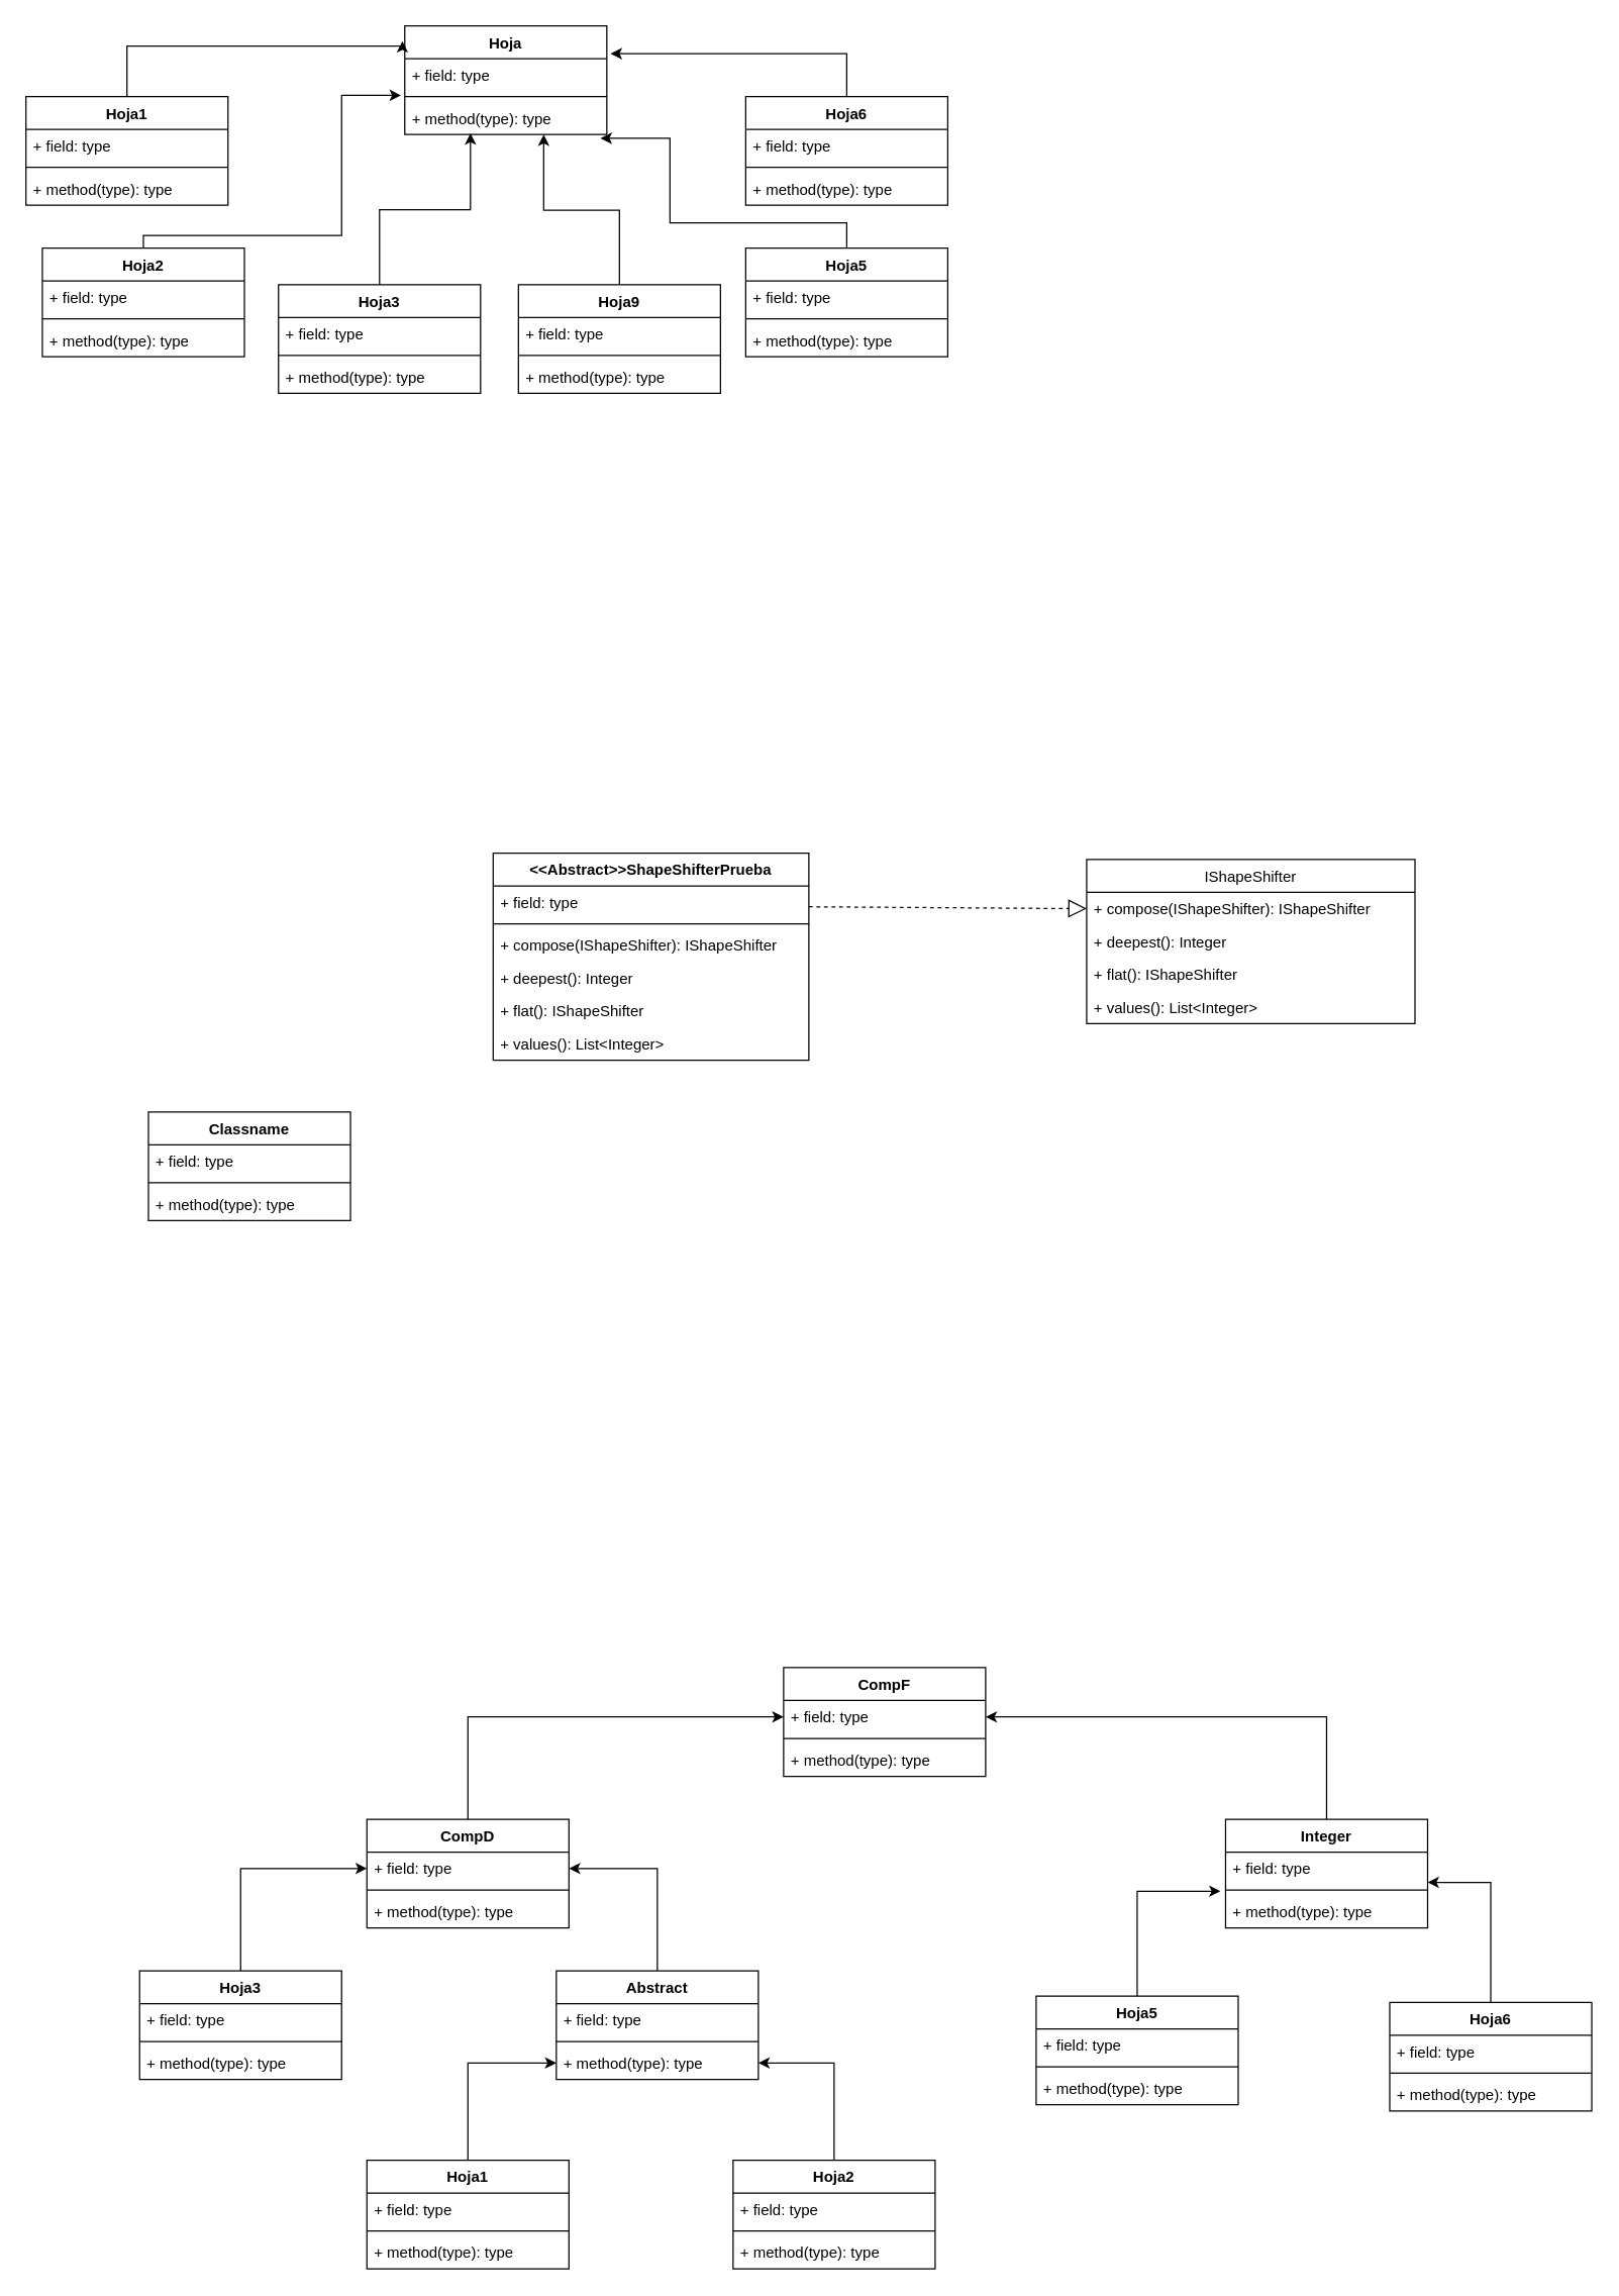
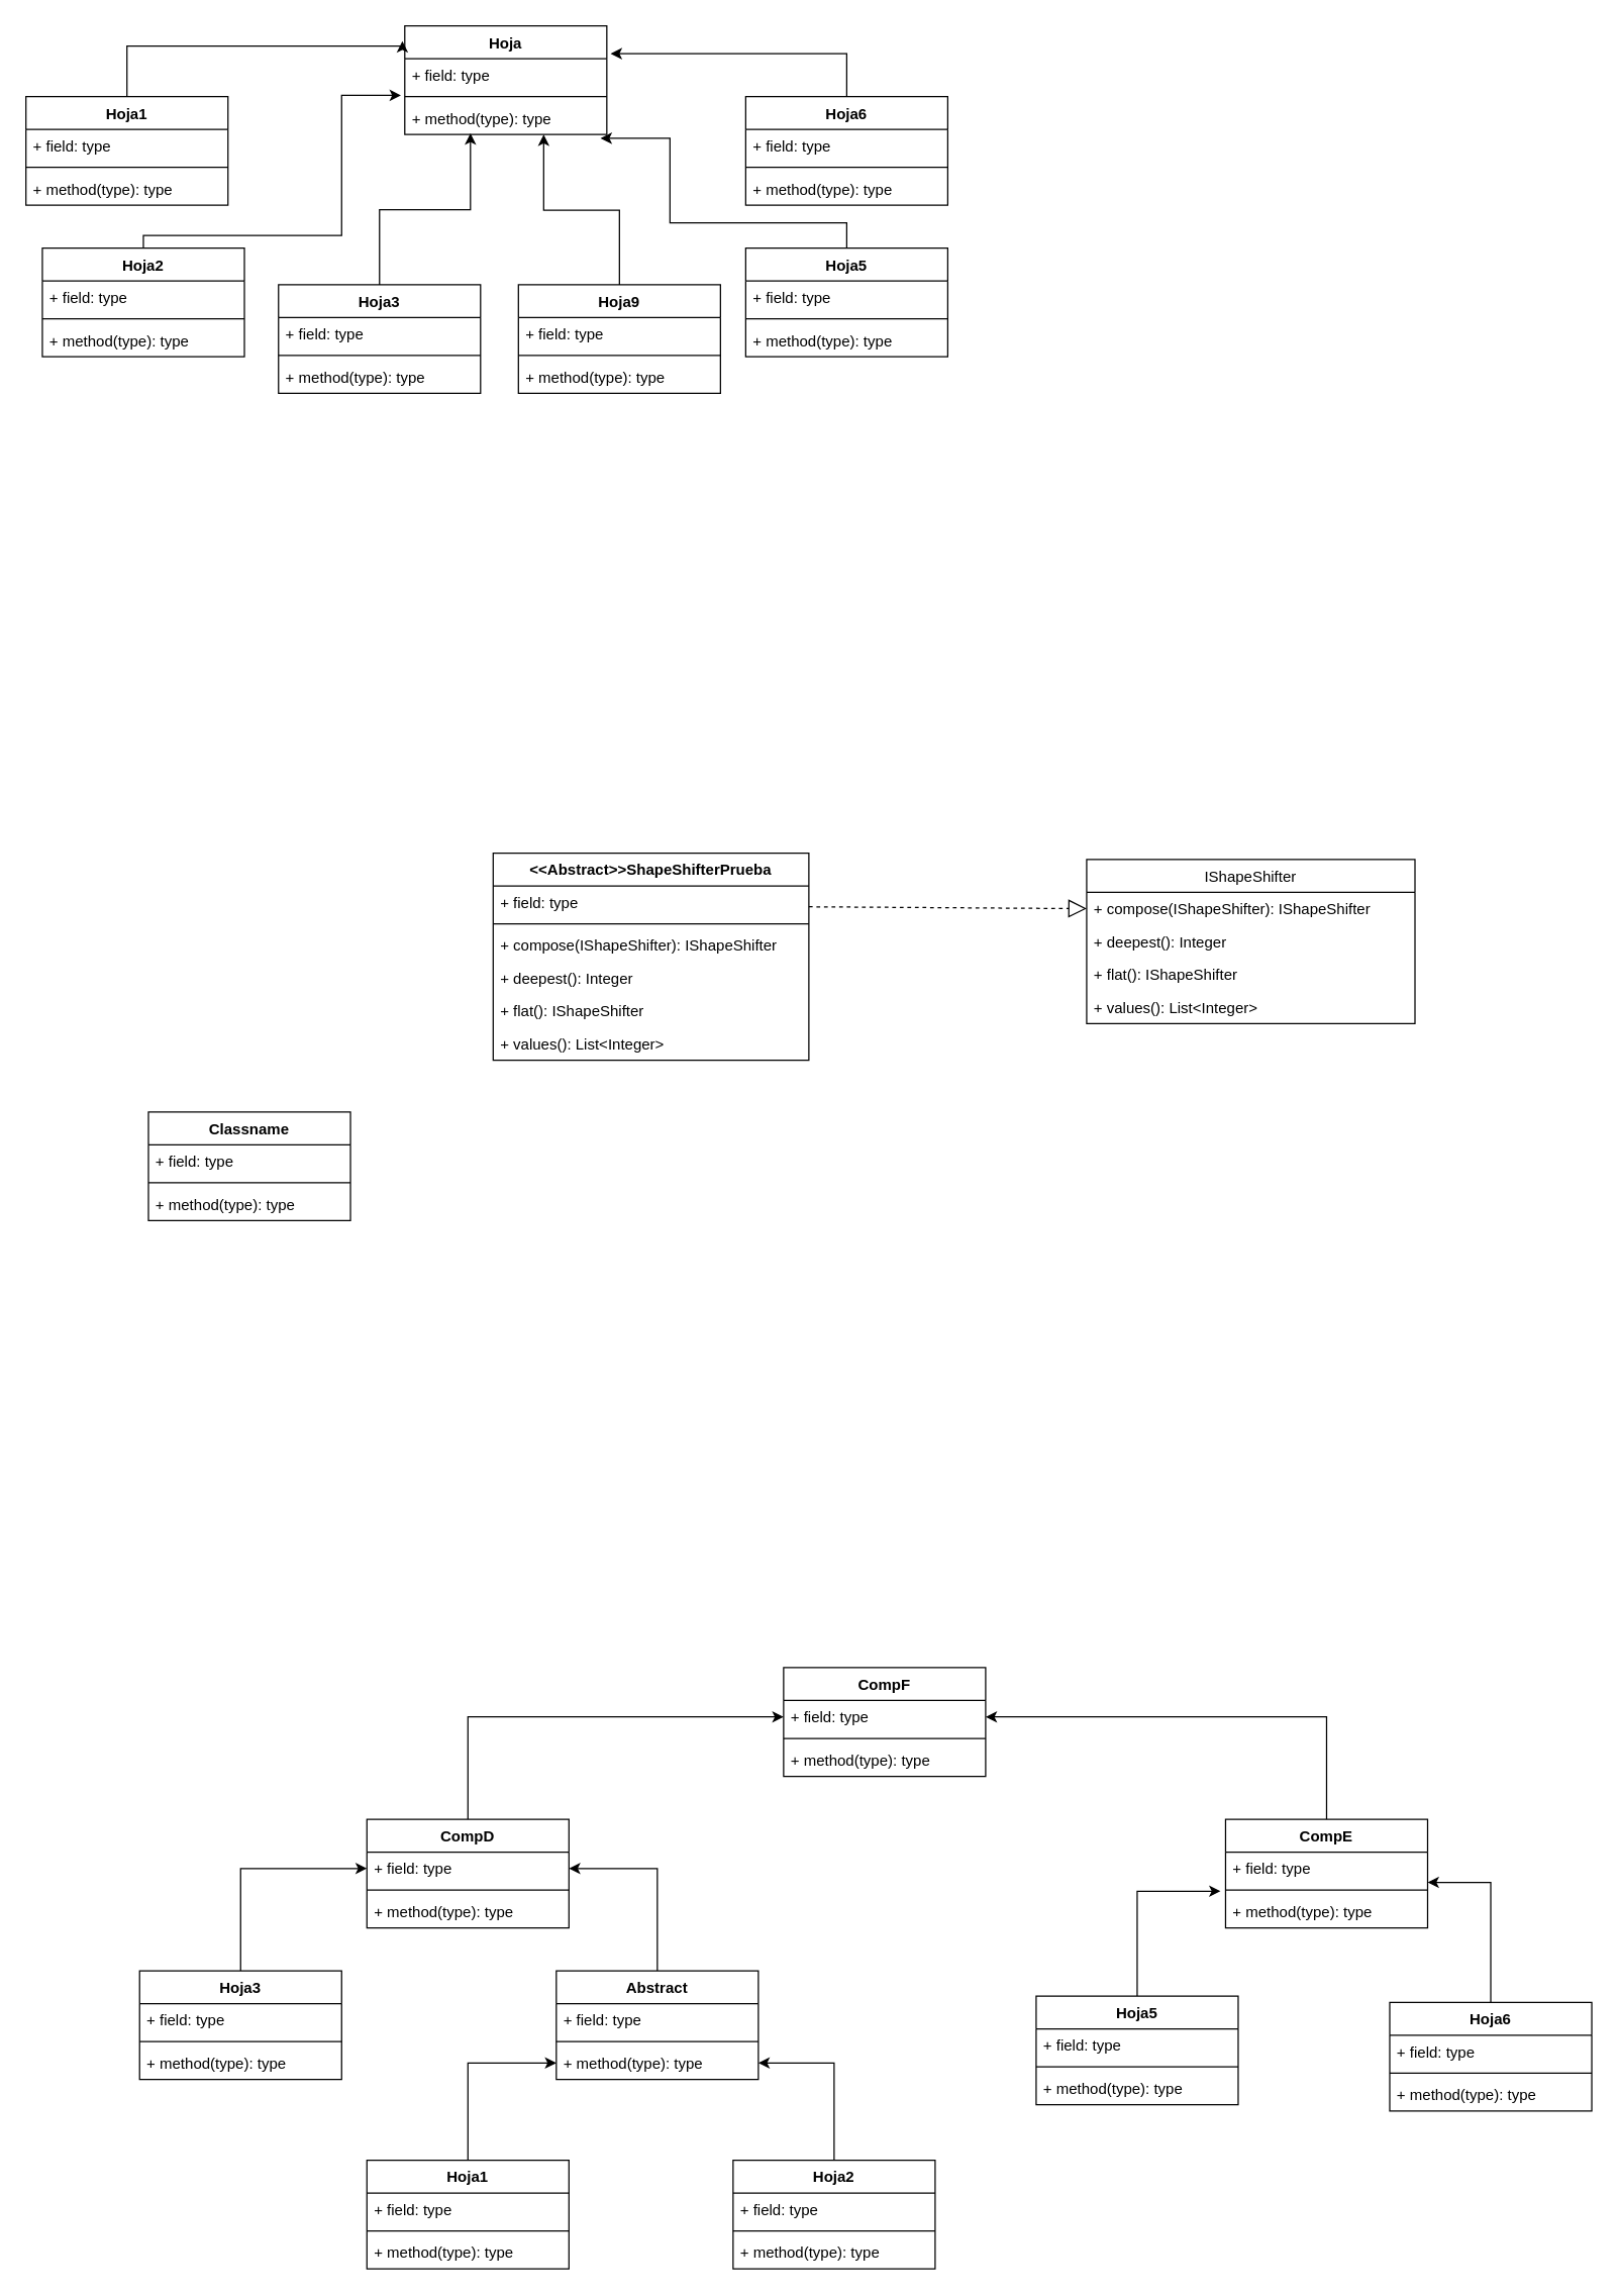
- <mxCell id="25" value="Integer" style="swimlane;fontStyle=1;align=center;verticalAlign=top;childLayout=stackLayout;horizontal=1;startSize=26;horizontalStack=0;resizeParent=1;resizeParentMax=0;resizeLast=0;collapsible=1;marginBottom=0;" vertex="1" parent="1"><mxGeometry x="970" y="1440" width="160" height="86" as="geometry" /></mxCell>
+ <mxCell id="25" value="CompE" style="swimlane;fontStyle=1;align=center;verticalAlign=top;childLayout=stackLayout;horizontal=1;startSize=26;horizontalStack=0;resizeParent=1;resizeParentMax=0;resizeLast=0;collapsible=1;marginBottom=0;" vertex="1" parent="1"><mxGeometry x="970" y="1440" width="160" height="86" as="geometry" /></mxCell>
